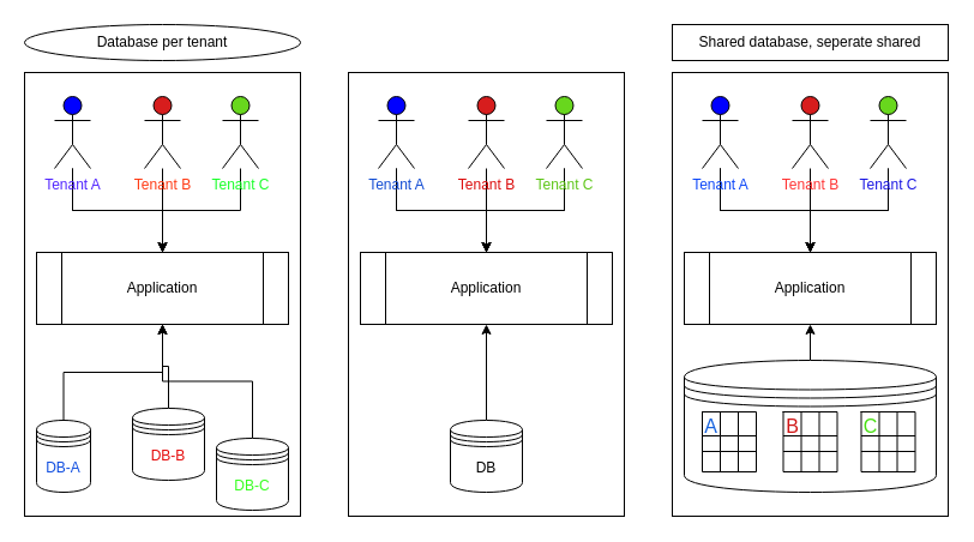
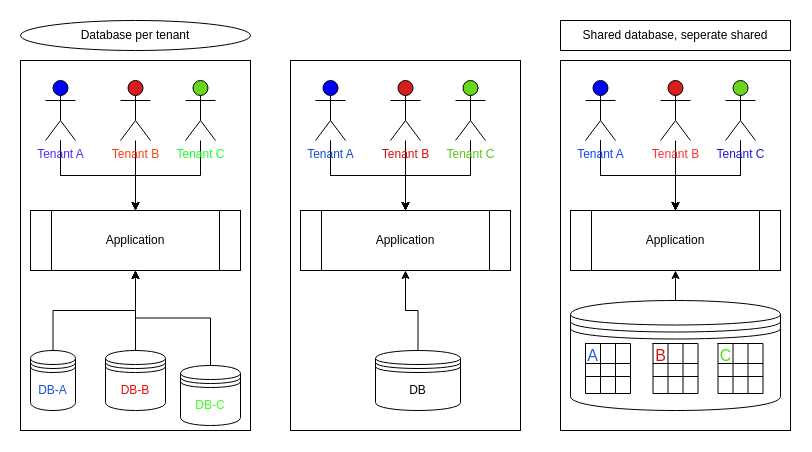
- <mxCell id="14" value="DB-B" style="shape=datastore;whiteSpace=wrap;html=1;fontColor=#e50b0b;" parent="1" vertex="1"><mxGeometry x="110" y="340" width="60" height="60" as="geometry" /></mxCell>
+ <mxCell id="14" value="DB-B" style="shape=datastore;whiteSpace=wrap;html=1;fontColor=#e50b0b;" parent="1" vertex="1"><mxGeometry x="105" y="350" width="60" height="60" as="geometry" /></mxCell>
- <mxCell id="28" value="DB" style="shape=datastore;whiteSpace=wrap;html=1;" parent="1" vertex="1"><mxGeometry x="375" y="350" width="60" height="60" as="geometry" /></mxCell>
+ <mxCell id="28" value="DB" style="shape=datastore;whiteSpace=wrap;html=1;" parent="1" vertex="1"><mxGeometry x="375" y="350" width="85" height="60" as="geometry" /></mxCell>
